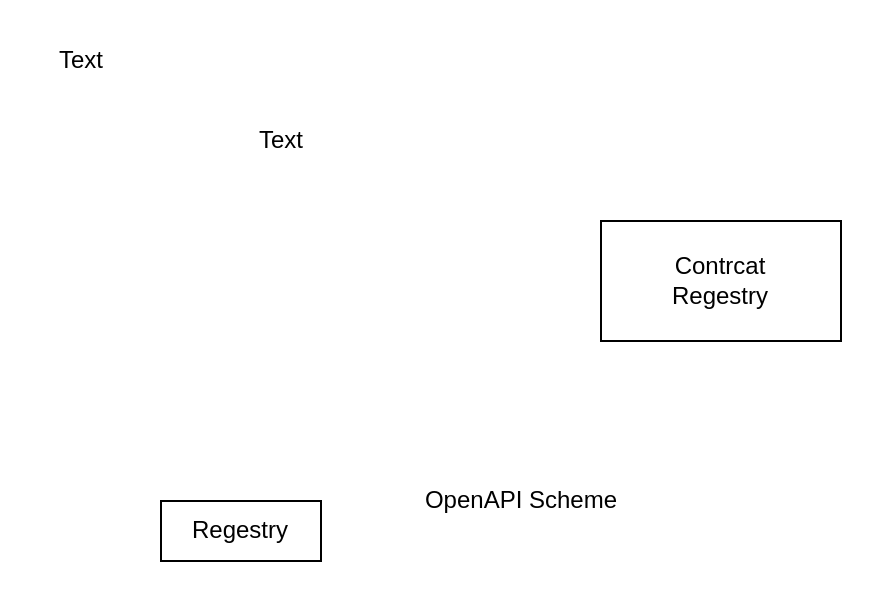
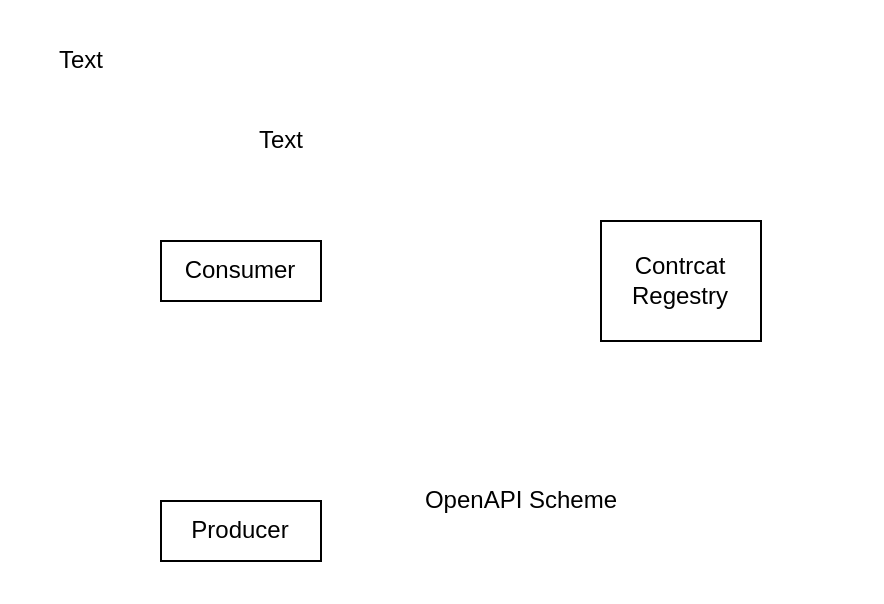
+ <mxCell id="2" value="Consumer" style="rounded=0;whiteSpace=wrap;html=1;" vertex="1" parent="1"><mxGeometry x="80" y="120" width="80" height="30" as="geometry" /></mxCell>
- <mxCell id="4" value="Contrcat &lt;br&gt;Regestry" style="rounded=0;whiteSpace=wrap;html=1;" vertex="1" parent="1"><mxGeometry x="300" y="110" width="120" height="60" as="geometry" /></mxCell>
+ <mxCell id="4" value="Contrcat &lt;br&gt;Regestry" style="rounded=0;whiteSpace=wrap;html=1;" vertex="1" parent="1"><mxGeometry x="300" y="110" width="80" height="60" as="geometry" /></mxCell>
- <mxCell id="3" value="Regestry" style="rounded=0;whiteSpace=wrap;html=1;" vertex="1" parent="1"><mxGeometry x="80" y="250" width="80" height="30" as="geometry" /></mxCell>
+ <mxCell id="3" value="Producer" style="rounded=0;whiteSpace=wrap;html=1;" vertex="1" parent="1"><mxGeometry x="80" y="250" width="80" height="30" as="geometry" /></mxCell>
